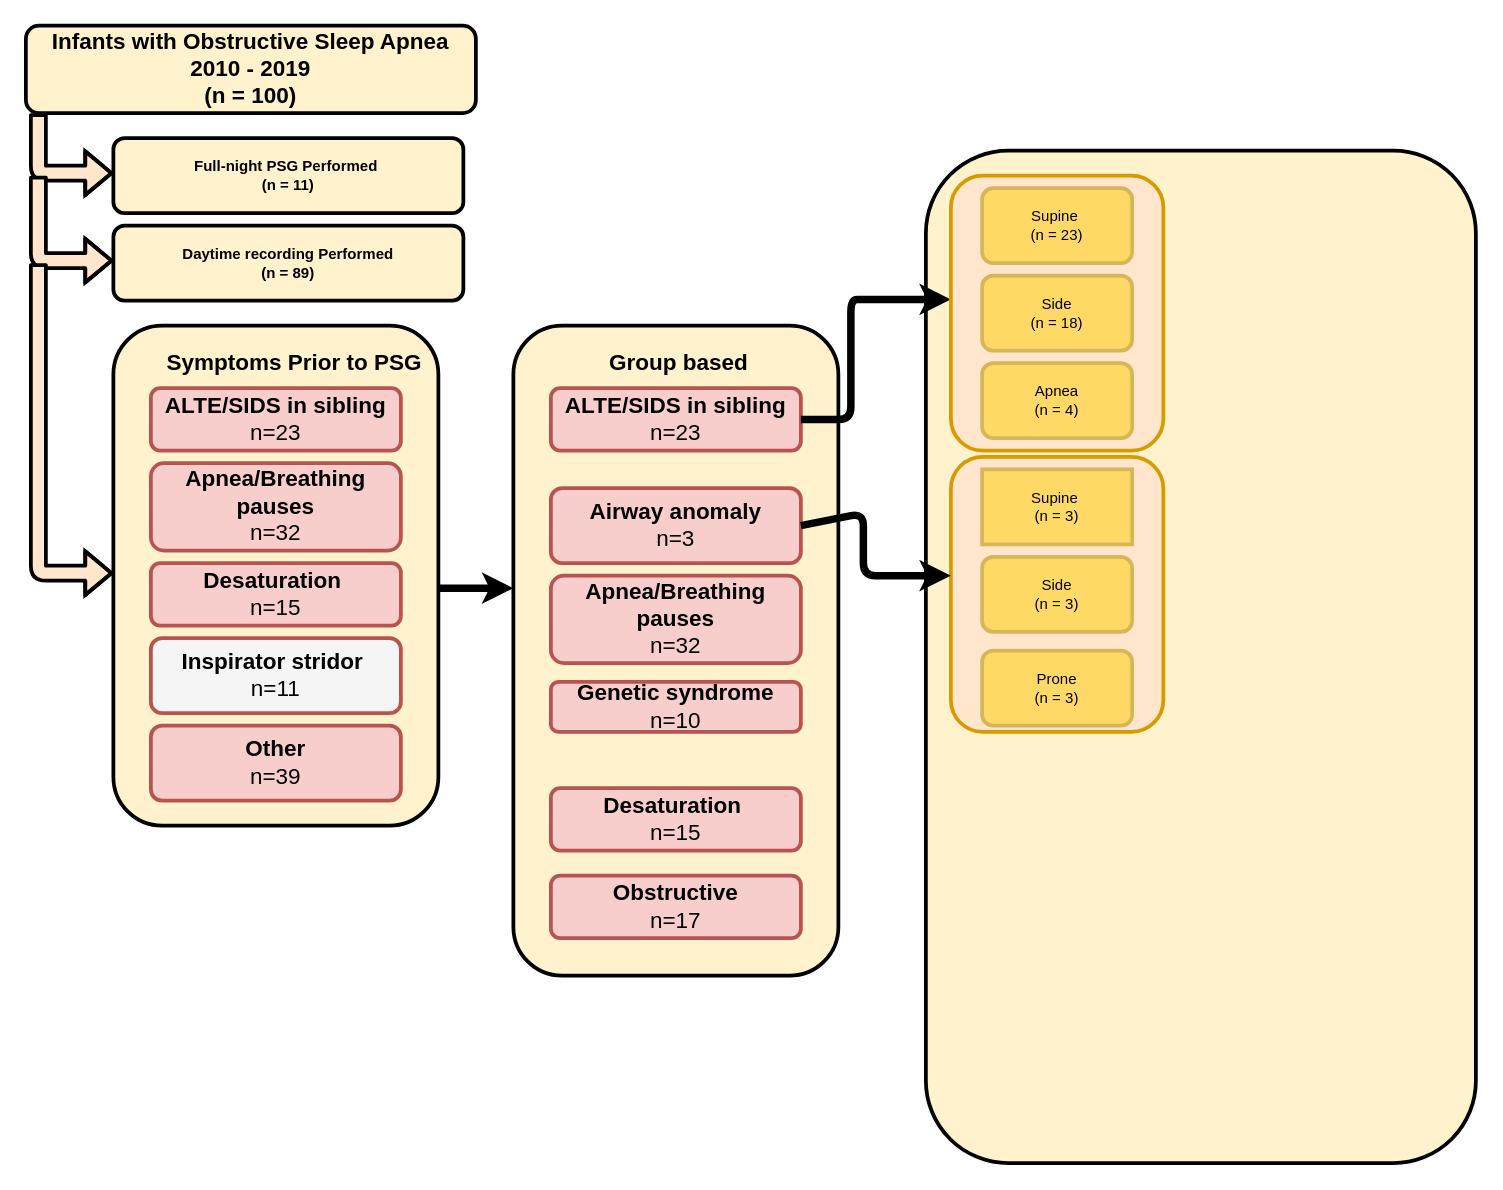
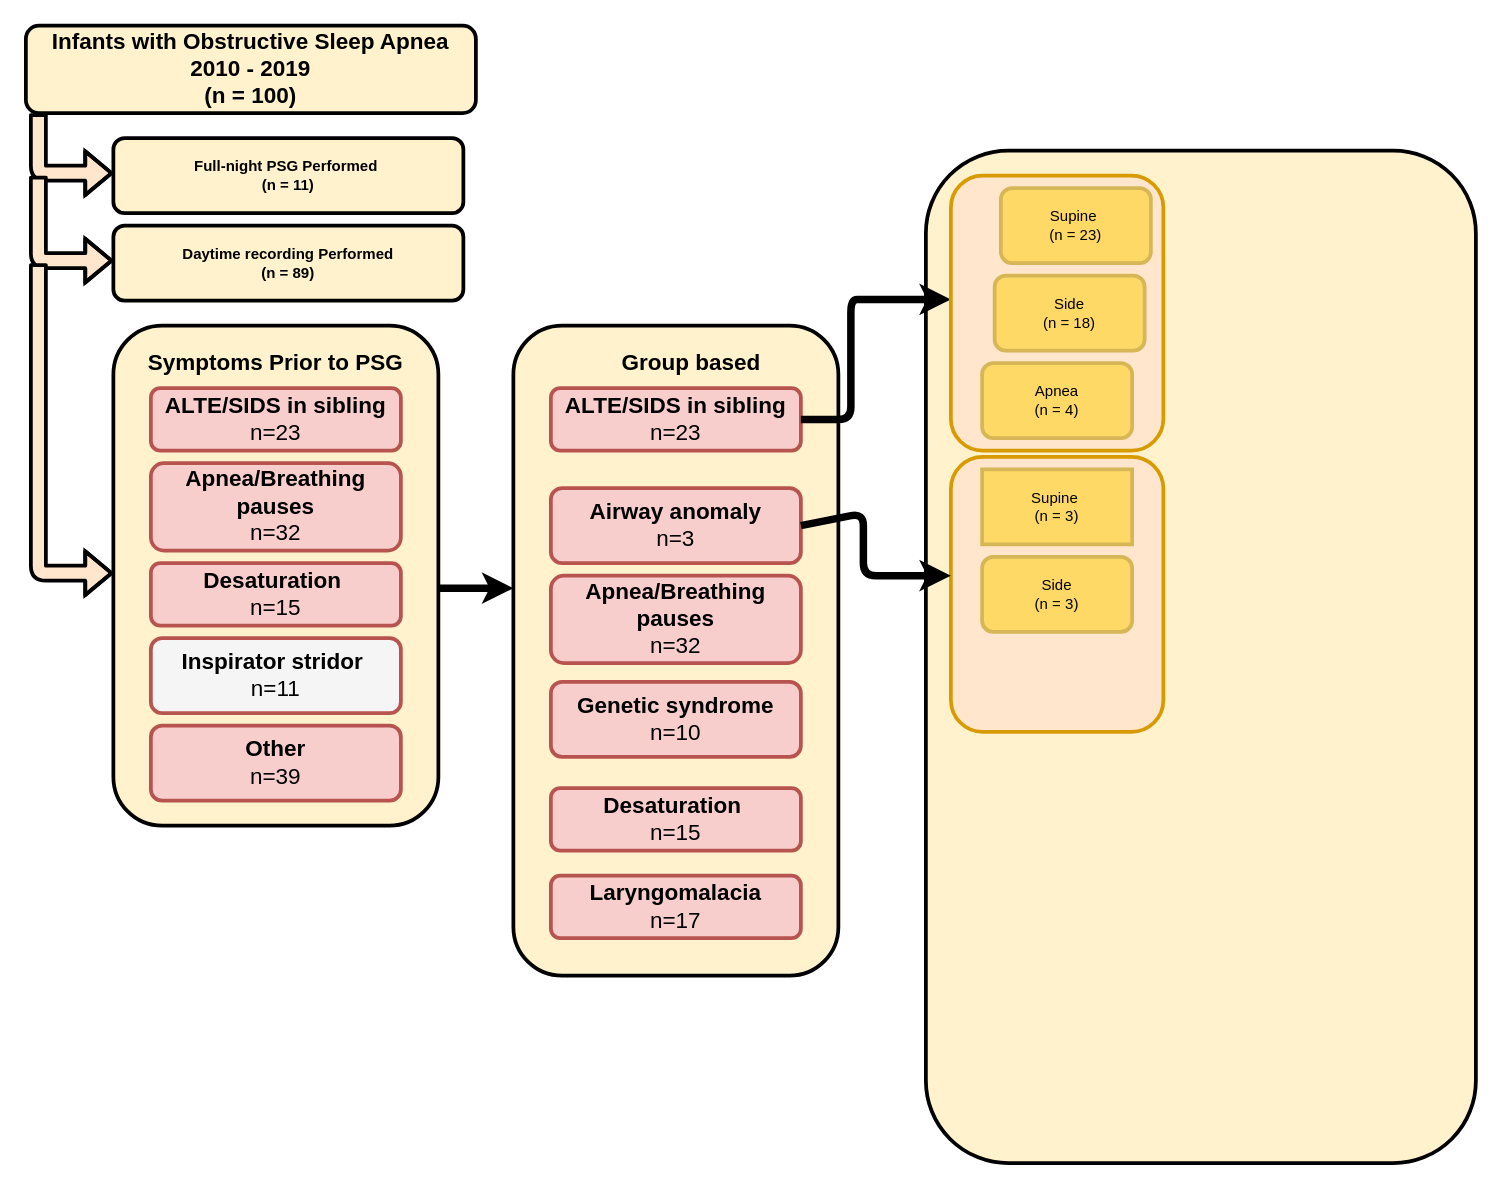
- <mxCell id="28" value="Supine&amp;nbsp;&lt;br&gt;(n = 23)" style="rounded=1;whiteSpace=wrap;html=1;strokeColor=#d6b656;gradientColor=#ffd966;fillColor=#FFD966;strokeWidth=3;" vertex="1" parent="1"><mxGeometry x="785" y="150" width="120" height="60" as="geometry" /></mxCell>
+ <mxCell id="28" value="Supine&amp;nbsp;&lt;br&gt;(n = 23)" style="rounded=1;whiteSpace=wrap;html=1;strokeColor=#d6b656;gradientColor=#ffd966;fillColor=#FFD966;strokeWidth=3;" vertex="1" parent="1"><mxGeometry x="800" y="150" width="120" height="60" as="geometry" /></mxCell>
- <mxCell id="29" value="Side&lt;br&gt;(n = 18)" style="rounded=1;whiteSpace=wrap;html=1;strokeColor=#d6b656;gradientColor=#ffd966;fillColor=#FFD966;strokeWidth=3;" vertex="1" parent="1"><mxGeometry x="785" y="220" width="120" height="60" as="geometry" /></mxCell>
+ <mxCell id="29" value="Side&lt;br&gt;(n = 18)" style="rounded=1;whiteSpace=wrap;html=1;strokeColor=#d6b656;gradientColor=#ffd966;fillColor=#FFD966;strokeWidth=3;" vertex="1" parent="1"><mxGeometry x="795" y="220" width="120" height="60" as="geometry" /></mxCell>
- <mxCell id="8" value="&lt;b&gt;&lt;font style=&quot;font-size: 18px&quot;&gt;Symptoms Prior to PSG&lt;/font&gt;&lt;/b&gt;" style="text;html=1;strokeColor=none;fillColor=none;align=center;verticalAlign=middle;whiteSpace=wrap;rounded=0;" parent="1" vertex="1"><mxGeometry x="125" y="280" width="220" height="20" as="geometry" /></mxCell>
+ <mxCell id="8" value="&lt;b&gt;&lt;font style=&quot;font-size: 18px&quot;&gt;Symptoms Prior to PSG&lt;/font&gt;&lt;/b&gt;" style="text;html=1;strokeColor=none;fillColor=none;align=center;verticalAlign=middle;whiteSpace=wrap;rounded=0;" parent="1" vertex="1"><mxGeometry x="110" y="280" width="220" height="20" as="geometry" /></mxCell>
- <mxCell id="17" value="&lt;b&gt;&lt;font style=&quot;font-size: 18px&quot;&gt;Group based&amp;nbsp;&lt;/font&gt;&lt;/b&gt;" style="text;html=1;strokeColor=none;fillColor=none;align=center;verticalAlign=middle;whiteSpace=wrap;rounded=0;" vertex="1" parent="1"><mxGeometry x="450" y="280" width="190" height="20" as="geometry" /></mxCell>
+ <mxCell id="17" value="&lt;b&gt;&lt;font style=&quot;font-size: 18px&quot;&gt;Group based&amp;nbsp;&lt;/font&gt;&lt;/b&gt;" style="text;html=1;strokeColor=none;fillColor=none;align=center;verticalAlign=middle;whiteSpace=wrap;rounded=0;" vertex="1" parent="1"><mxGeometry x="460" y="280" width="190" height="20" as="geometry" /></mxCell>
- <mxCell id="35" value="Prone&lt;br&gt;(n = 3)" style="rounded=1;whiteSpace=wrap;html=1;gradientColor=#ffd966;fillColor=#FFD966;strokeWidth=3;strokeColor=#D6B656;" vertex="1" parent="1"><mxGeometry x="785" y="520" width="120" height="60" as="geometry" /></mxCell>
- <mxCell id="22" value="&lt;font size=&quot;4&quot;&gt;&lt;b&gt;Genetic syndrome&lt;/b&gt;&lt;br&gt;n=10&lt;br&gt;&lt;/font&gt;" style="rounded=1;whiteSpace=wrap;html=1;fillColor=#f8cecc;strokeWidth=3;strokeColor=#b85450;" vertex="1" parent="1"><mxGeometry x="440" y="545" width="200" height="40" as="geometry" /></mxCell>
+ <mxCell id="22" value="&lt;font size=&quot;4&quot;&gt;&lt;b&gt;Genetic syndrome&lt;/b&gt;&lt;br&gt;n=10&lt;br&gt;&lt;/font&gt;" style="rounded=1;whiteSpace=wrap;html=1;fillColor=#f8cecc;strokeWidth=3;strokeColor=#b85450;" vertex="1" parent="1"><mxGeometry x="440" y="545" width="200" height="60" as="geometry" /></mxCell>
- <mxCell id="23" value="&lt;font size=&quot;4&quot;&gt;&lt;b&gt;Obstructive&lt;/b&gt;&lt;br&gt;n=17&lt;br&gt;&lt;/font&gt;" style="rounded=1;whiteSpace=wrap;html=1;fillColor=#f8cecc;strokeWidth=3;strokeColor=#b85450;" vertex="1" parent="1"><mxGeometry x="440" y="700" width="200" height="50" as="geometry" /></mxCell>
+ <mxCell id="23" value="&lt;font size=&quot;4&quot;&gt;&lt;b&gt;Laryngomalacia&lt;/b&gt;&lt;br&gt;n=17&lt;br&gt;&lt;/font&gt;" style="rounded=1;whiteSpace=wrap;html=1;fillColor=#f8cecc;strokeWidth=3;strokeColor=#b85450;" vertex="1" parent="1"><mxGeometry x="440" y="700" width="200" height="50" as="geometry" /></mxCell>
